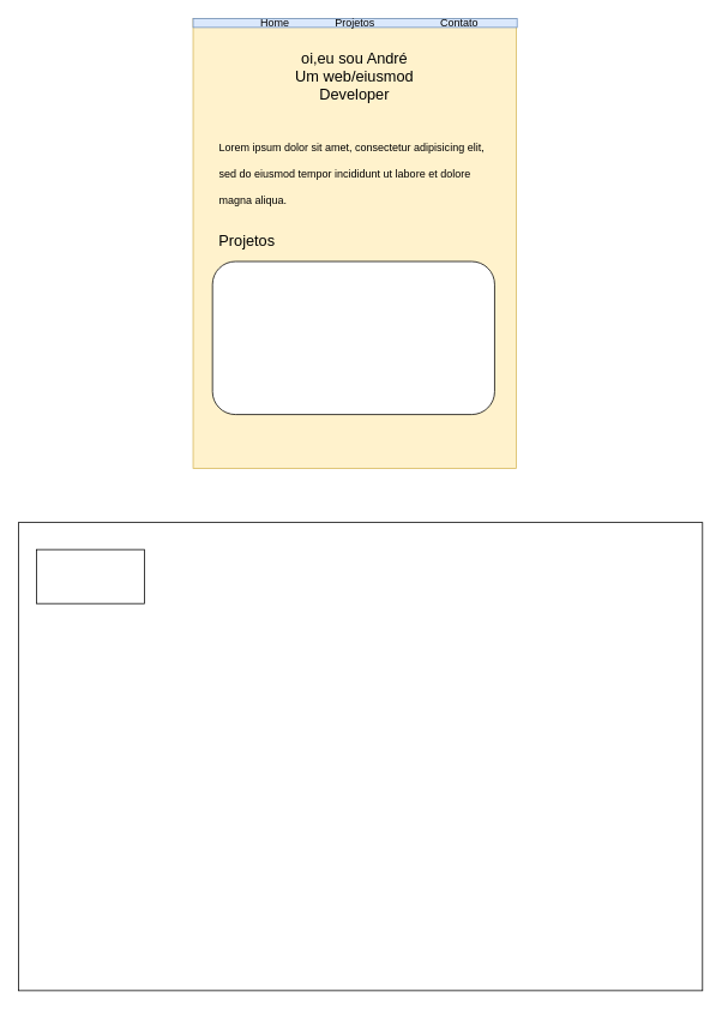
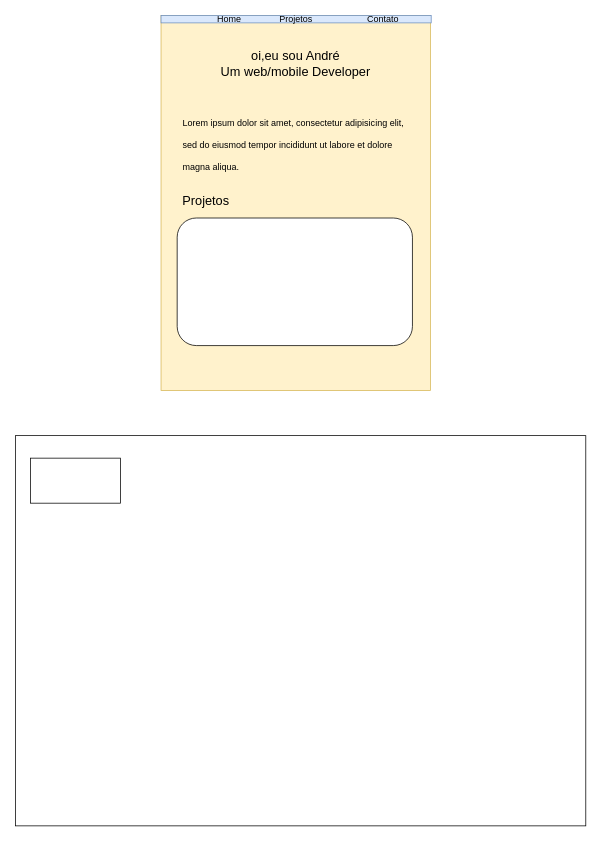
- <mxCell id="7" value="&lt;font style=&quot;font-size: 17px;&quot;&gt;oi,eu sou André&lt;br&gt;Um web/eiusmod Developer&lt;/font&gt;" style="text;html=1;strokeColor=none;fillColor=none;align=center;verticalAlign=middle;whiteSpace=wrap;rounded=0;" vertex="1" parent="1"><mxGeometry x="288" y="45" width="211" height="80" as="geometry" /></mxCell>
+ <mxCell id="7" value="&lt;font style=&quot;font-size: 17px;&quot;&gt;oi,eu sou André&lt;br&gt;Um web/mobile Developer&lt;/font&gt;" style="text;html=1;strokeColor=none;fillColor=none;align=center;verticalAlign=middle;whiteSpace=wrap;rounded=0;" vertex="1" parent="1"><mxGeometry x="288" y="45" width="211" height="80" as="geometry" /></mxCell>
